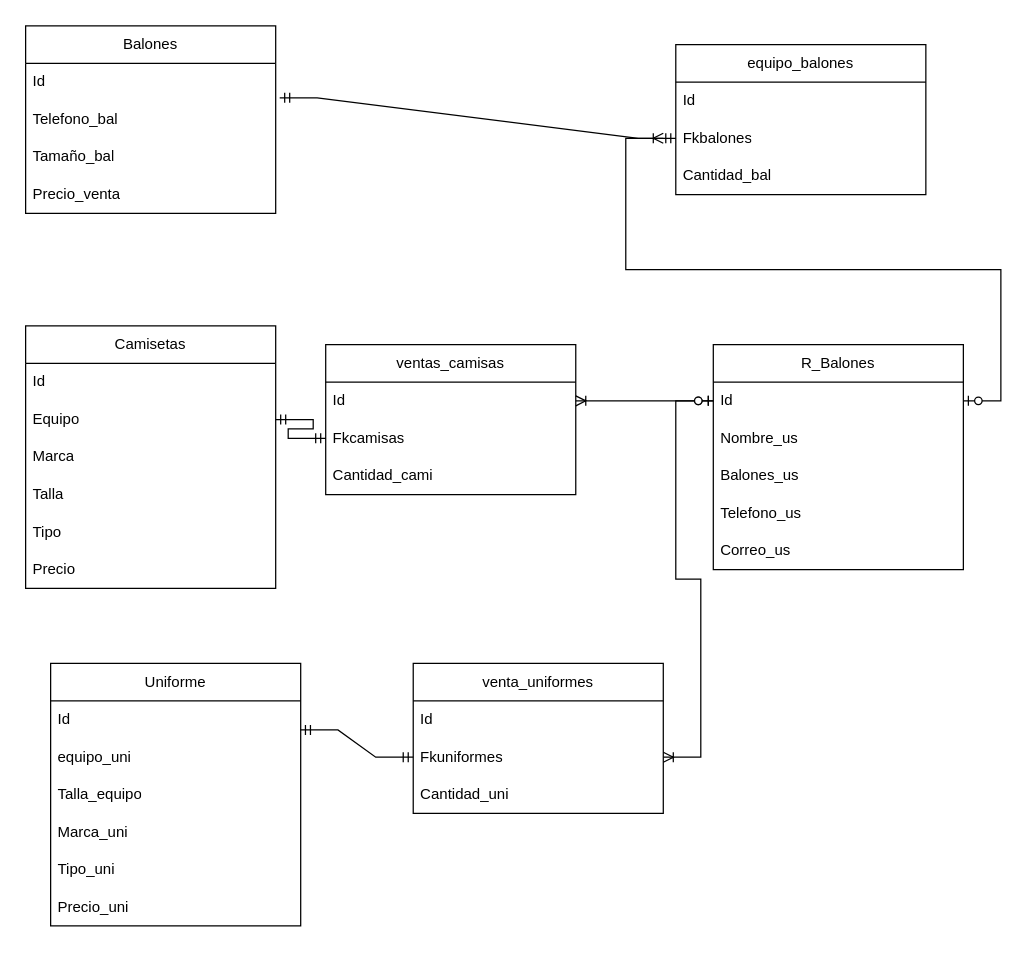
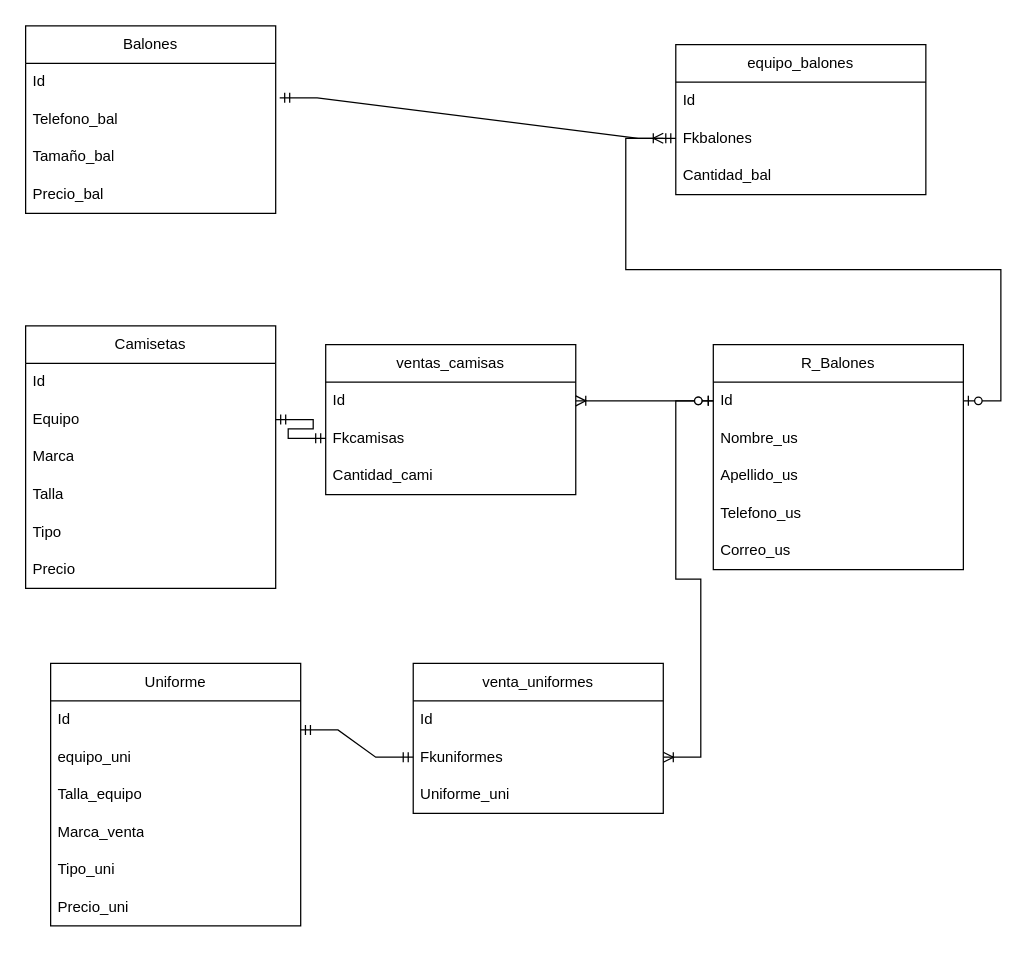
- <mxCell id="20" value="Precio_venta" style="text;strokeColor=none;fillColor=none;align=left;verticalAlign=middle;spacingLeft=4;spacingRight=4;overflow=hidden;points=[[0,0.5],[1,0.5]];portConstraint=eastwest;rotatable=0;whiteSpace=wrap;html=1;" vertex="1" parent="16"><mxGeometry y="120" width="200" height="30" as="geometry" /></mxCell>
+ <mxCell id="20" value="Precio_bal" style="text;strokeColor=none;fillColor=none;align=left;verticalAlign=middle;spacingLeft=4;spacingRight=4;overflow=hidden;points=[[0,0.5],[1,0.5]];portConstraint=eastwest;rotatable=0;whiteSpace=wrap;html=1;" vertex="1" parent="16"><mxGeometry y="120" width="200" height="30" as="geometry" /></mxCell>
- <mxCell id="24" value="Balones_us" style="text;strokeColor=none;fillColor=none;align=left;verticalAlign=middle;spacingLeft=4;spacingRight=4;overflow=hidden;points=[[0,0.5],[1,0.5]];portConstraint=eastwest;rotatable=0;whiteSpace=wrap;html=1;" vertex="1" parent="21"><mxGeometry y="90" width="200" height="30" as="geometry" /></mxCell>
+ <mxCell id="24" value="Apellido_us" style="text;strokeColor=none;fillColor=none;align=left;verticalAlign=middle;spacingLeft=4;spacingRight=4;overflow=hidden;points=[[0,0.5],[1,0.5]];portConstraint=eastwest;rotatable=0;whiteSpace=wrap;html=1;" vertex="1" parent="21"><mxGeometry y="90" width="200" height="30" as="geometry" /></mxCell>
- <mxCell id="38" value="Cantidad_uni" style="text;strokeColor=none;fillColor=none;align=left;verticalAlign=middle;spacingLeft=4;spacingRight=4;overflow=hidden;points=[[0,0.5],[1,0.5]];portConstraint=eastwest;rotatable=0;whiteSpace=wrap;html=1;" vertex="1" parent="35"><mxGeometry y="90" width="200" height="30" as="geometry" /></mxCell>
+ <mxCell id="38" value="Uniforme_uni" style="text;strokeColor=none;fillColor=none;align=left;verticalAlign=middle;spacingLeft=4;spacingRight=4;overflow=hidden;points=[[0,0.5],[1,0.5]];portConstraint=eastwest;rotatable=0;whiteSpace=wrap;html=1;" vertex="1" parent="35"><mxGeometry y="90" width="200" height="30" as="geometry" /></mxCell>
- <mxCell id="13" value="Marca_uni" style="text;strokeColor=none;fillColor=none;align=left;verticalAlign=middle;spacingLeft=4;spacingRight=4;overflow=hidden;points=[[0,0.5],[1,0.5]];portConstraint=eastwest;rotatable=0;whiteSpace=wrap;html=1;" vertex="1" parent="9"><mxGeometry y="120" width="200" height="30" as="geometry" /></mxCell>
+ <mxCell id="13" value="Marca_venta" style="text;strokeColor=none;fillColor=none;align=left;verticalAlign=middle;spacingLeft=4;spacingRight=4;overflow=hidden;points=[[0,0.5],[1,0.5]];portConstraint=eastwest;rotatable=0;whiteSpace=wrap;html=1;" vertex="1" parent="9"><mxGeometry y="120" width="200" height="30" as="geometry" /></mxCell>
